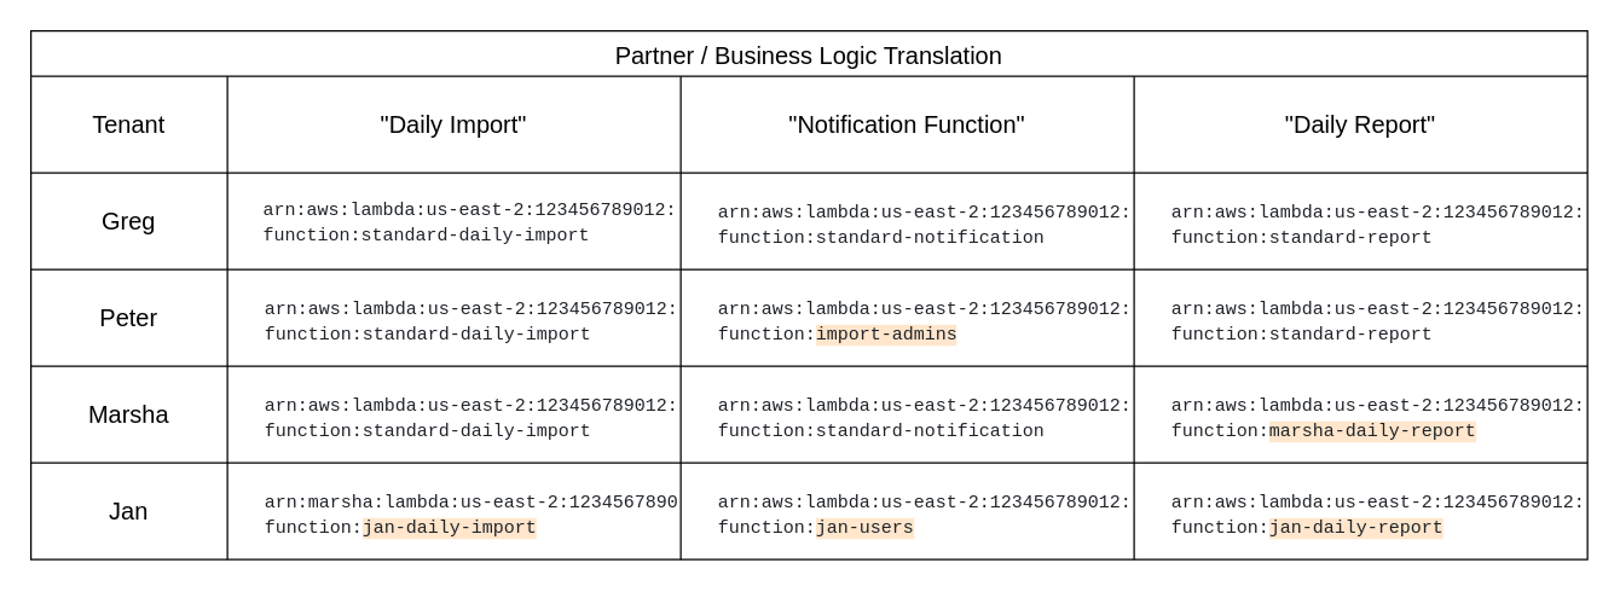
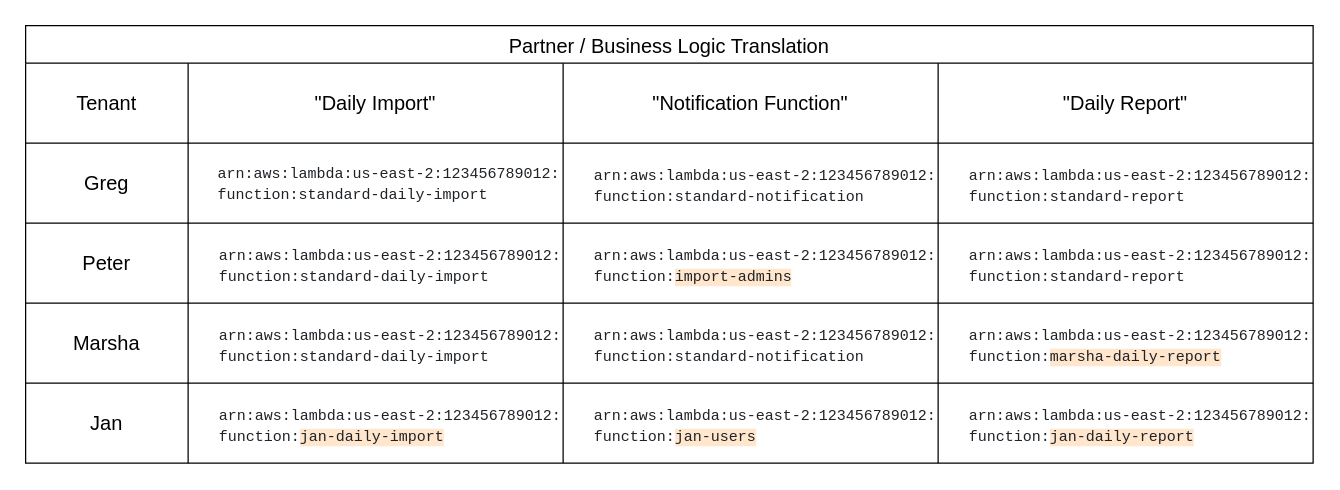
- <mxCell id="25" value="&lt;pre style=&quot;font-size: 12px; text-align: left; box-sizing: border-box; font-family: ui-monospace, SFMono-Regular, &amp;quot;SF Mono&amp;quot;, Menlo, Consolas, &amp;quot;Liberation Mono&amp;quot;, monospace; outline: none; overflow-wrap: normal; overflow: auto; line-height: 1.45; color: rgb(31, 35, 40); background-image: none !important; background-position: initial !important; background-size: initial !important; background-repeat: initial !important; background-attachment: initial !important; background-origin: initial !important; background-clip: initial !important; margin-top: 0px !important; margin-bottom: 0px !important; padding: 16px 24px !important; border-radius: 0px !important;&quot; tabindex=&quot;0&quot; class=&quot;CodeBlock-module__code--KUcqT&quot;&gt;&lt;code style=&quot;background-image: initial; background-position: initial; background-size: initial; background-repeat: initial; background-attachment: initial; background-origin: initial; background-clip: initial; box-sizing: border-box; font-family: ui-monospace, SFMono-Regular, &amp;quot;SF Mono&amp;quot;, Menlo, Consolas, &amp;quot;Liberation Mono&amp;quot;, monospace; padding: 0px; margin: 0px; border-radius: 6px; word-break: normal; border: 0px; display: inline; overflow: visible; line-height: inherit; overflow-wrap: normal;&quot; class=&quot;&quot;&gt;&lt;span style=&quot;box-sizing: border-box;&quot;&gt;arn:marsha:lambda:us-east-2:123456789012:&lt;br&gt;function:&lt;span style=&quot;background-color: rgb(255, 230, 204);&quot;&gt;jan-daily-import&lt;/span&gt;&lt;/span&gt;&lt;/code&gt;&lt;/pre&gt;" style="shape=partialRectangle;html=1;whiteSpace=wrap;connectable=0;strokeColor=inherit;overflow=hidden;fillColor=none;top=0;left=0;bottom=0;right=0;pointerEvents=1;fontSize=16;" parent="23" vertex="1"><mxGeometry x="130" width="300" height="64" as="geometry"><mxRectangle width="300" height="64" as="alternateBounds" /></mxGeometry></mxCell>
+ <mxCell id="25" value="&lt;pre style=&quot;font-size: 12px; text-align: left; box-sizing: border-box; font-family: ui-monospace, SFMono-Regular, &amp;quot;SF Mono&amp;quot;, Menlo, Consolas, &amp;quot;Liberation Mono&amp;quot;, monospace; outline: none; overflow-wrap: normal; overflow: auto; line-height: 1.45; color: rgb(31, 35, 40); background-image: none !important; background-position: initial !important; background-size: initial !important; background-repeat: initial !important; background-attachment: initial !important; background-origin: initial !important; background-clip: initial !important; margin-top: 0px !important; margin-bottom: 0px !important; padding: 16px 24px !important; border-radius: 0px !important;&quot; tabindex=&quot;0&quot; class=&quot;CodeBlock-module__code--KUcqT&quot;&gt;&lt;code style=&quot;background-image: initial; background-position: initial; background-size: initial; background-repeat: initial; background-attachment: initial; background-origin: initial; background-clip: initial; box-sizing: border-box; font-family: ui-monospace, SFMono-Regular, &amp;quot;SF Mono&amp;quot;, Menlo, Consolas, &amp;quot;Liberation Mono&amp;quot;, monospace; padding: 0px; margin: 0px; border-radius: 6px; word-break: normal; border: 0px; display: inline; overflow: visible; line-height: inherit; overflow-wrap: normal;&quot; class=&quot;&quot;&gt;&lt;span style=&quot;box-sizing: border-box;&quot;&gt;arn:aws:lambda:us-east-2:123456789012:&lt;br&gt;function:&lt;span style=&quot;background-color: rgb(255, 230, 204);&quot;&gt;jan-daily-import&lt;/span&gt;&lt;/span&gt;&lt;/code&gt;&lt;/pre&gt;" style="shape=partialRectangle;html=1;whiteSpace=wrap;connectable=0;strokeColor=inherit;overflow=hidden;fillColor=none;top=0;left=0;bottom=0;right=0;pointerEvents=1;fontSize=16;" parent="23" vertex="1"><mxGeometry x="130" width="300" height="64" as="geometry"><mxRectangle width="300" height="64" as="alternateBounds" /></mxGeometry></mxCell>
